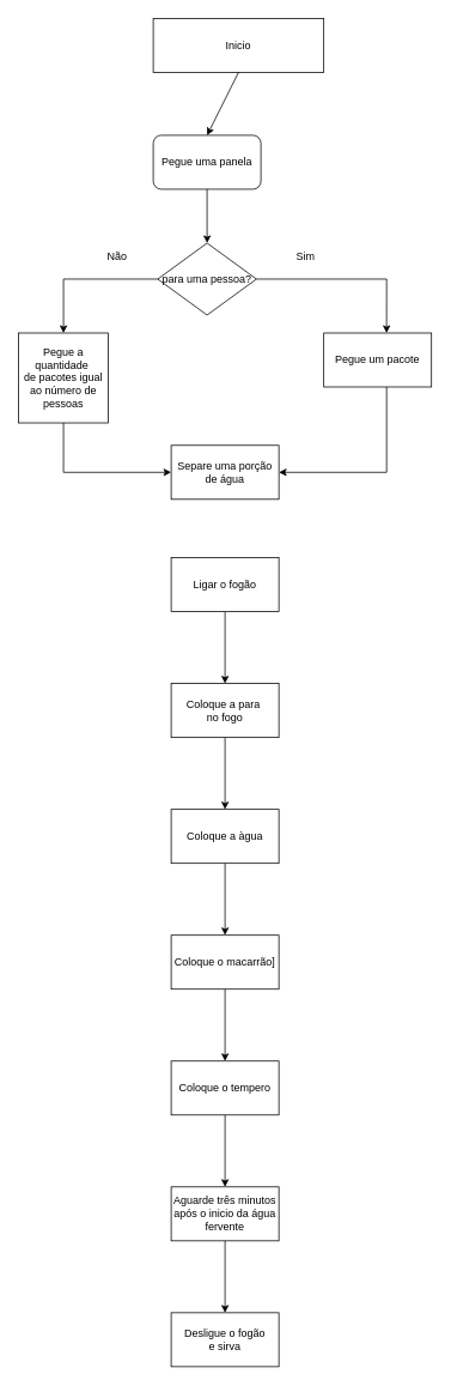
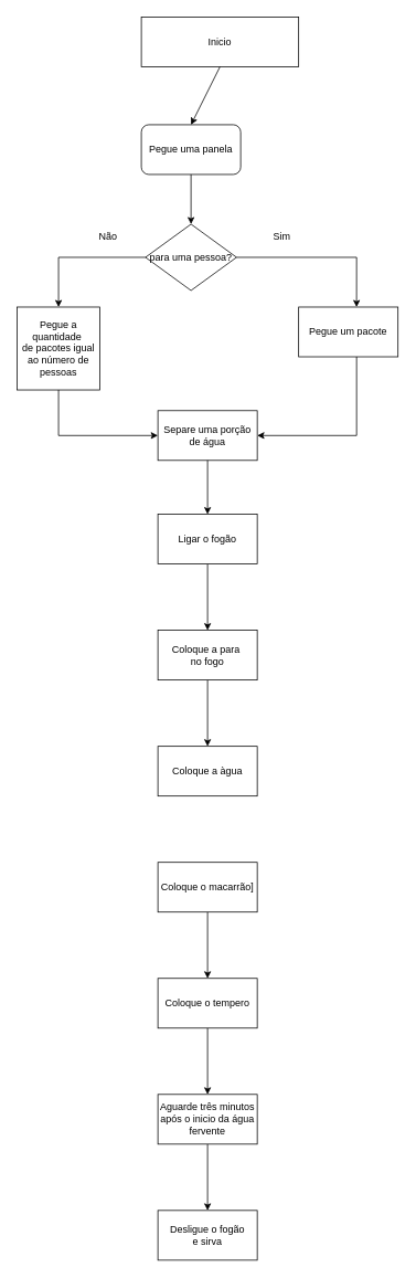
+ <mxCell id="16" value="" style="endArrow=classic;html=1;rounded=0;exitX=0.5;exitY=1;exitDx=0;exitDy=0;" edge="1" parent="1" source="15" target="18"><mxGeometry width="50" height="50" relative="1" as="geometry"><mxPoint x="210" y="600" as="sourcePoint" /><mxPoint x="250" y="650" as="targetPoint" /></mxGeometry></mxCell>
- <mxCell id="21" value="" style="edgeStyle=orthogonalEdgeStyle;rounded=0;orthogonalLoop=1;jettySize=auto;html=1;" edge="1" parent="1" source="22" target="24"><mxGeometry relative="1" as="geometry" /></mxCell>
